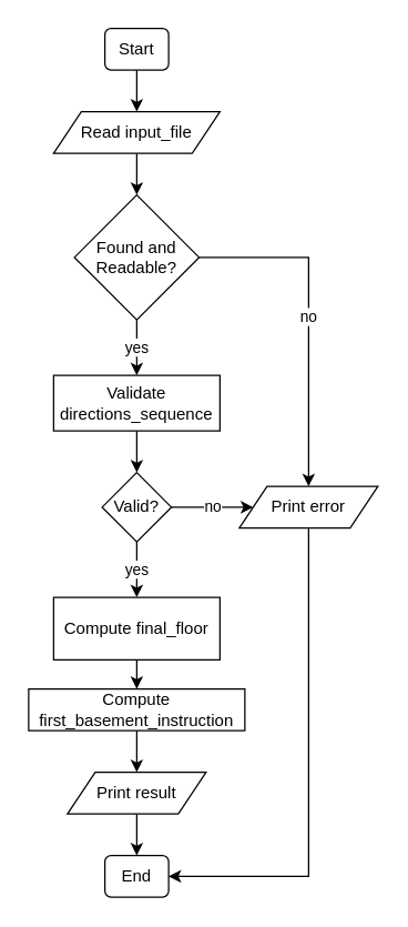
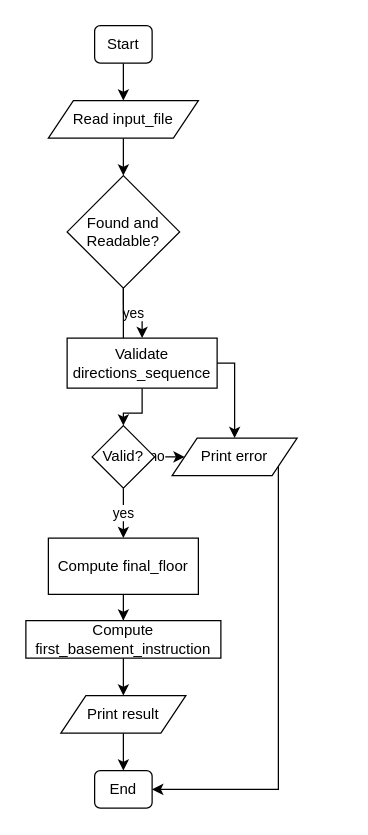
- <mxCell id="10" value="Validate directions_sequence" style="rounded=0;whiteSpace=wrap;html=1;" parent="1" vertex="1"><mxGeometry x="38" y="270" width="120" height="40" as="geometry" /></mxCell>
+ <mxCell id="10" value="Validate directions_sequence" style="rounded=0;whiteSpace=wrap;html=1;" parent="1" vertex="1"><mxGeometry x="53" y="270" width="120" height="40" as="geometry" /></mxCell>
- <mxCell id="20" value="Print error" style="shape=parallelogram;perimeter=parallelogramPerimeter;whiteSpace=wrap;html=1;fixedSize=1;" parent="1" vertex="1"><mxGeometry x="172" y="350" width="100" height="30" as="geometry" /></mxCell>
+ <mxCell id="20" value="Print error" style="shape=parallelogram;perimeter=parallelogramPerimeter;whiteSpace=wrap;html=1;fixedSize=1;" parent="1" vertex="1"><mxGeometry x="137" y="350" width="100" height="30" as="geometry" /></mxCell>
